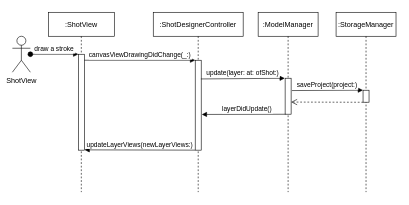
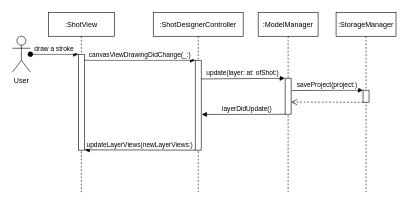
- <mxCell id="6" value="ShotView" style="shape=umlActor;verticalLabelPosition=bottom;verticalAlign=top;html=1;" parent="1" vertex="1"><mxGeometry x="20" y="60" width="30" height="60" as="geometry" /></mxCell>
+ <mxCell id="6" value="User" style="shape=umlActor;verticalLabelPosition=bottom;verticalAlign=top;html=1;" parent="1" vertex="1"><mxGeometry x="20" y="60" width="30" height="60" as="geometry" /></mxCell>
